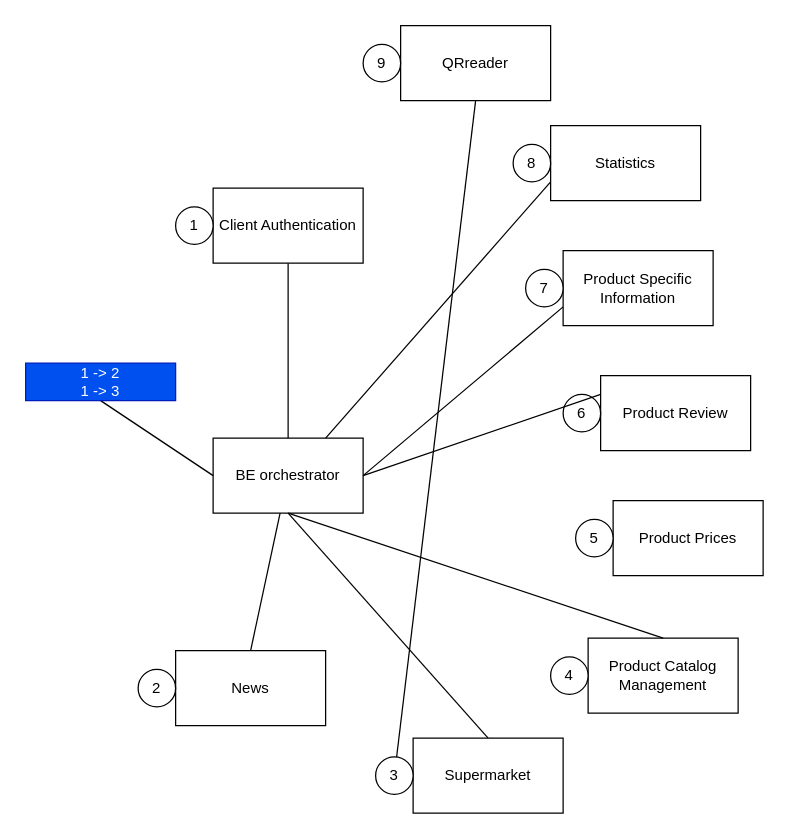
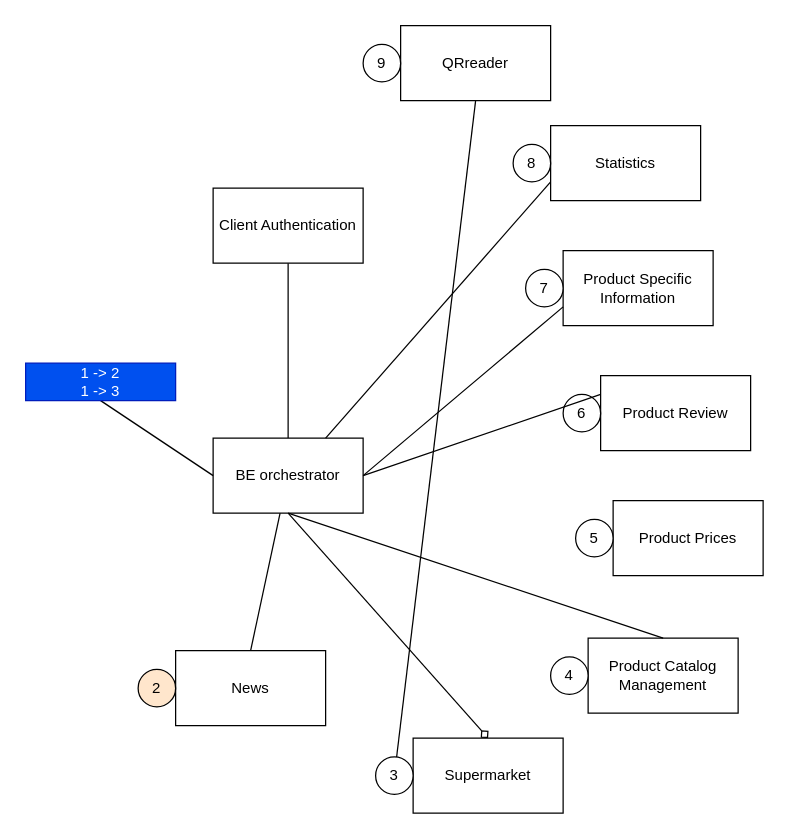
- <mxCell id="13" value="1" style="ellipse;whiteSpace=wrap;html=1;aspect=fixed;" vertex="1" parent="11"><mxGeometry y="15" width="30" height="30" as="geometry" /></mxCell>
- <mxCell id="10" value="2" style="ellipse;whiteSpace=wrap;html=1;aspect=fixed;" vertex="1" parent="8"><mxGeometry y="15" width="30" height="30" as="geometry" /></mxCell>
+ <mxCell id="10" value="2" style="ellipse;whiteSpace=wrap;html=1;aspect=fixed;fillColor=#ffe6cc;" vertex="1" parent="8"><mxGeometry y="15" width="30" height="30" as="geometry" /></mxCell>
- <mxCell id="7" style="edgeStyle=none;html=1;entryX=0.5;entryY=0;entryDx=0;entryDy=0;startArrow=none;startFill=0;endArrow=none;endFill=0;exitX=0.5;exitY=1;exitDx=0;exitDy=0;" edge="1" target="15" parent="1" source="4"><mxGeometry relative="1" as="geometry"><mxPoint x="416.667" y="350" as="sourcePoint" /></mxGeometry></mxCell>
+ <mxCell id="7" style="edgeStyle=none;html=1;entryX=0.5;entryY=0;entryDx=0;entryDy=0;startArrow=none;startFill=0;endArrow=diamond;endFill=0;exitX=0.5;exitY=1;exitDx=0;exitDy=0;" edge="1" target="15" parent="1" source="4"><mxGeometry relative="1" as="geometry"><mxPoint x="416.667" y="350" as="sourcePoint" /></mxGeometry></mxCell>
